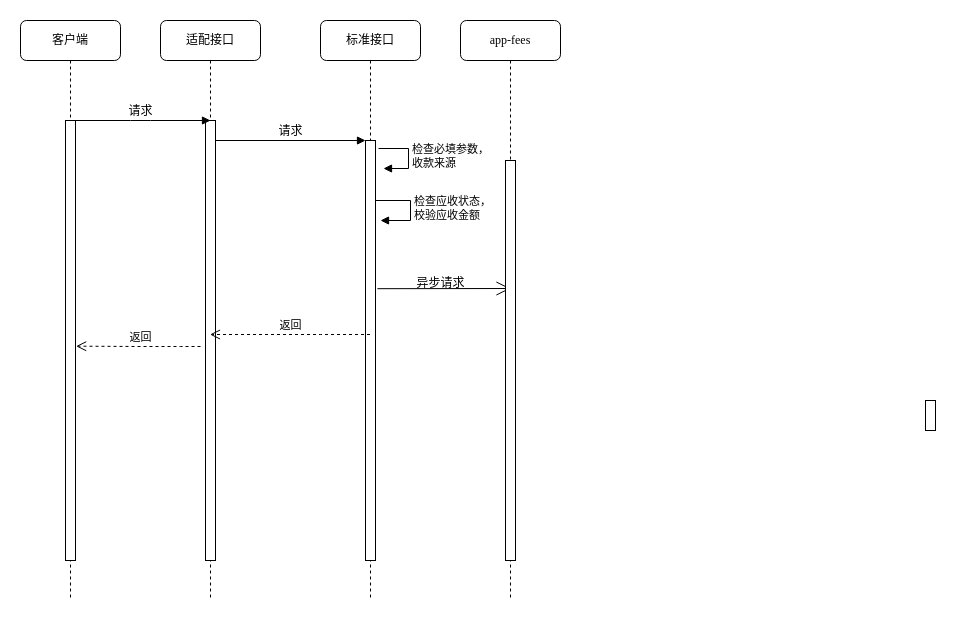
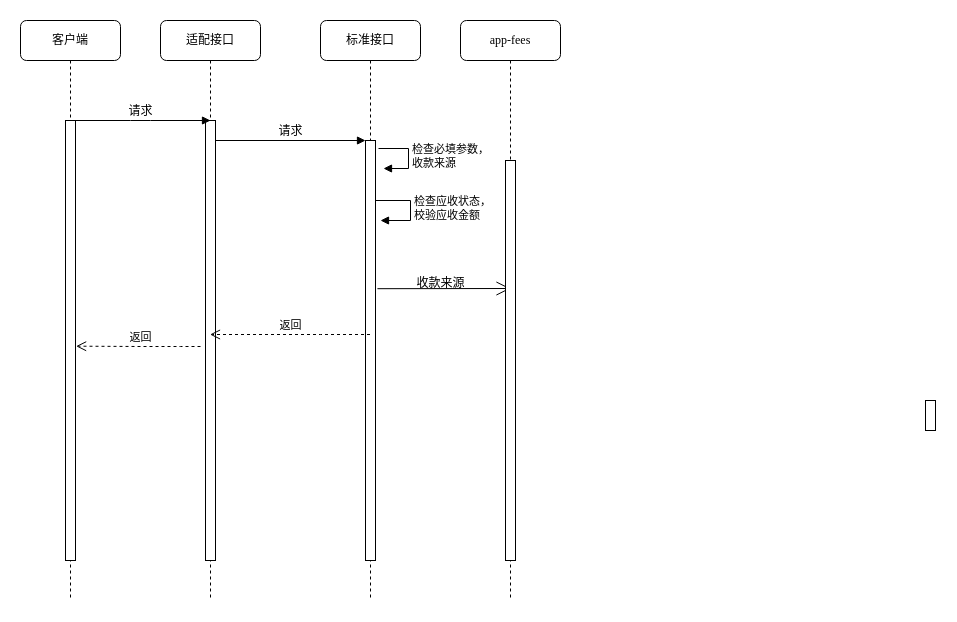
- <mxCell id="18" value="异步请求" style="text;html=1;align=center;verticalAlign=middle;resizable=0;points=[];autosize=1;strokeColor=none;fillColor=none;" vertex="1" parent="1"><mxGeometry x="405" y="268" width="70" height="30" as="geometry" /></mxCell>
+ <mxCell id="18" value="收款来源" style="text;html=1;align=center;verticalAlign=middle;resizable=0;points=[];autosize=1;strokeColor=none;fillColor=none;" vertex="1" parent="1"><mxGeometry x="405" y="268" width="70" height="30" as="geometry" /></mxCell>
